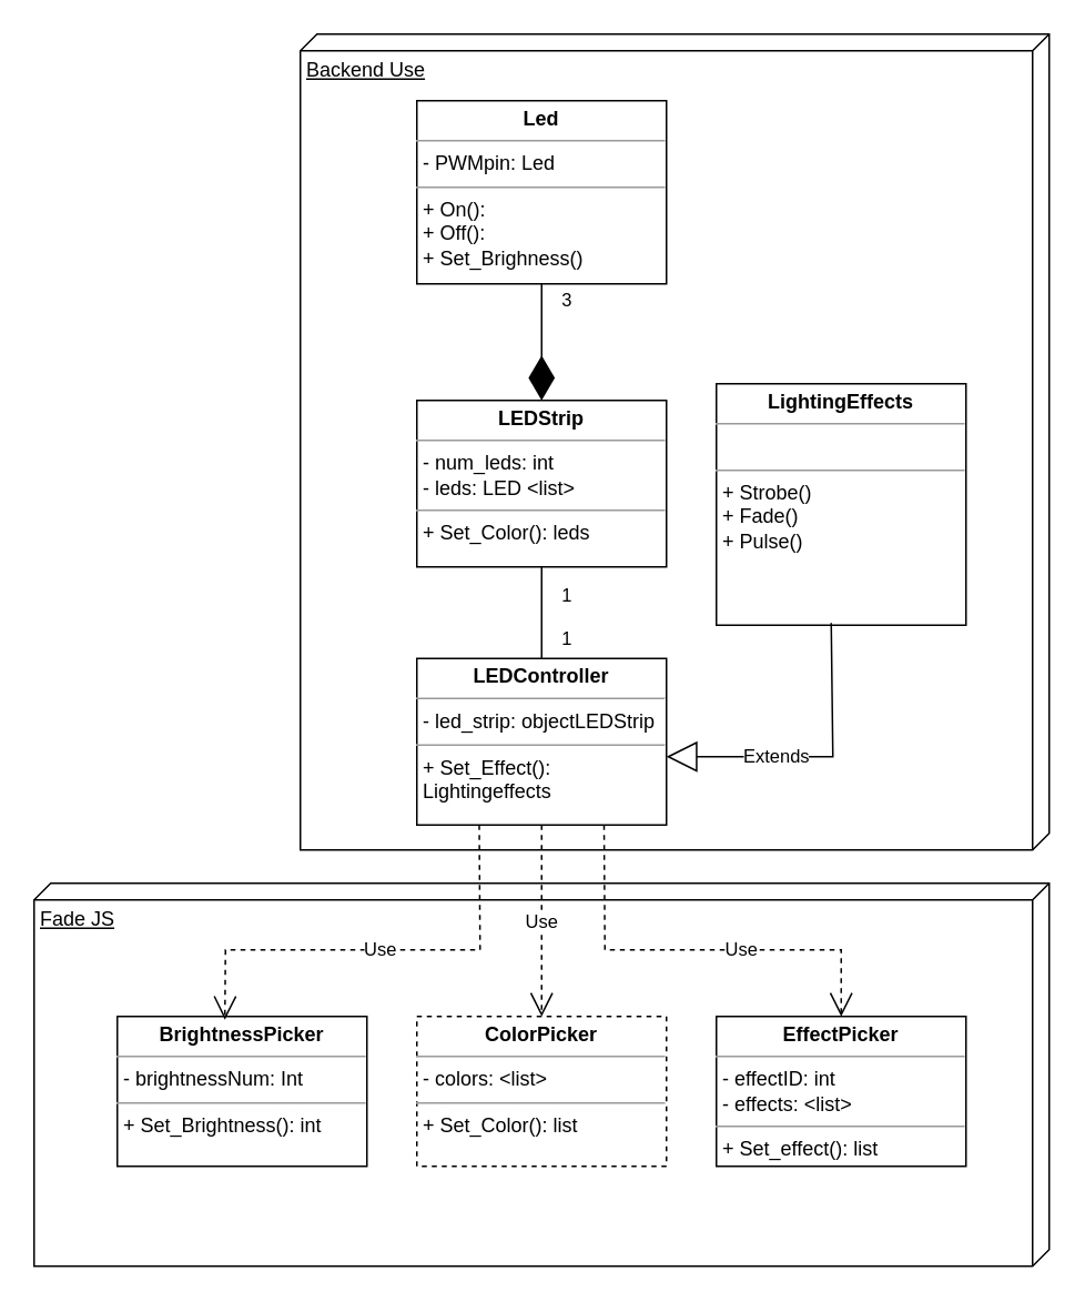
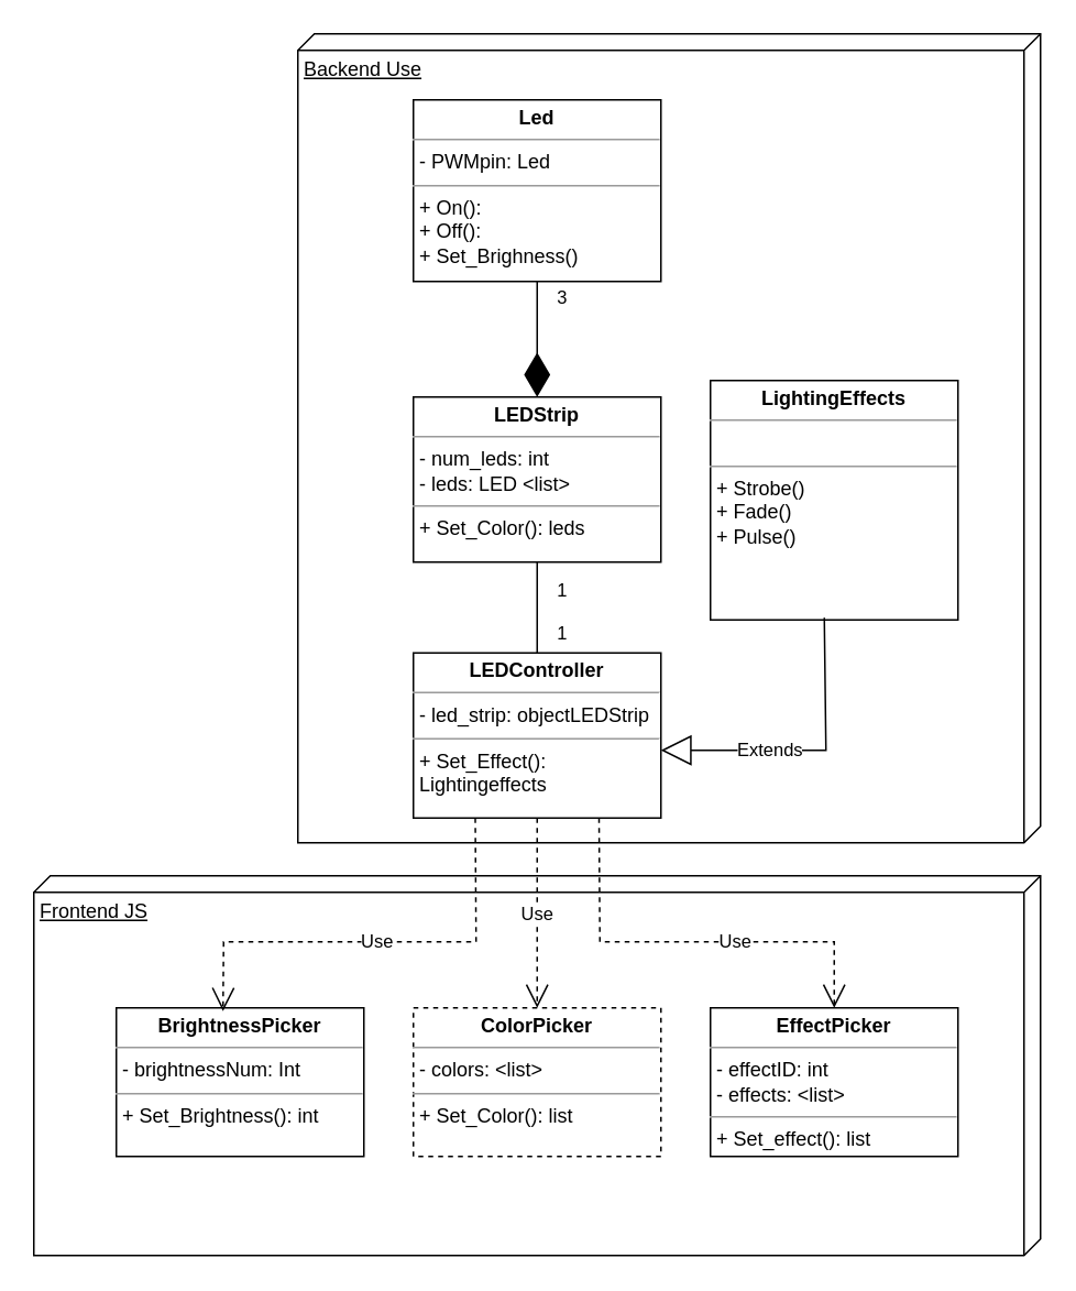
- <mxCell id="2" value="Fade JS" style="verticalAlign=top;align=left;spacingTop=8;spacingLeft=2;spacingRight=12;shape=cube;size=10;direction=south;fontStyle=4;html=1;whiteSpace=wrap;" parent="1" vertex="1"><mxGeometry x="20" y="530" width="610" height="230" as="geometry" /></mxCell>
+ <mxCell id="2" value="Frontend JS" style="verticalAlign=top;align=left;spacingTop=8;spacingLeft=2;spacingRight=12;shape=cube;size=10;direction=south;fontStyle=4;html=1;whiteSpace=wrap;" parent="1" vertex="1"><mxGeometry x="20" y="530" width="610" height="230" as="geometry" /></mxCell>
